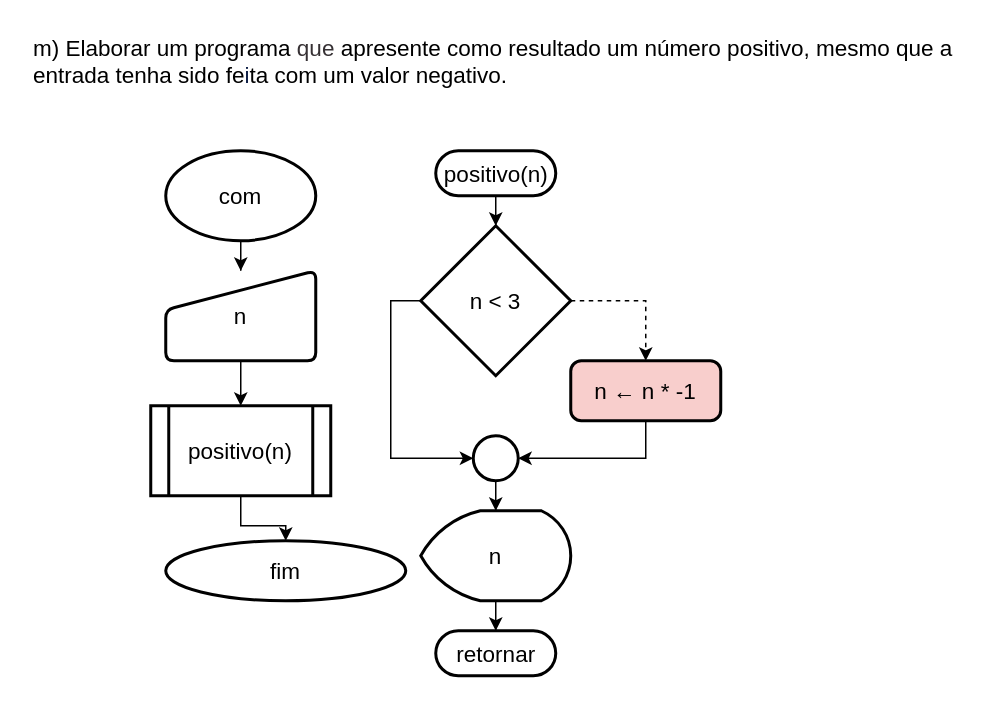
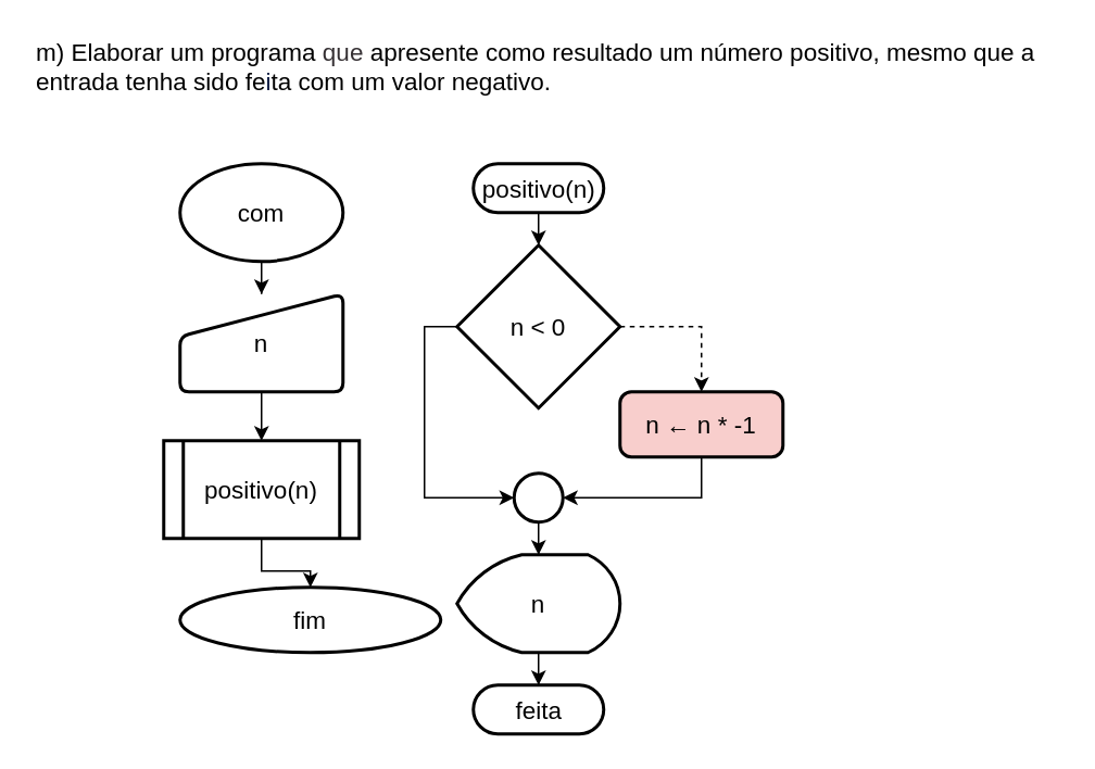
- <mxCell id="15" value="n &amp;lt; 3" style="strokeWidth=2;html=1;shape=mxgraph.flowchart.decision;whiteSpace=wrap;fontSize=15;" vertex="1" parent="1"><mxGeometry x="280" y="150" width="100" height="100" as="geometry" /></mxCell>
+ <mxCell id="15" value="n &amp;lt; 0" style="strokeWidth=2;html=1;shape=mxgraph.flowchart.decision;whiteSpace=wrap;fontSize=15;" vertex="1" parent="1"><mxGeometry x="280" y="150" width="100" height="100" as="geometry" /></mxCell>
- <mxCell id="10" value="retornar" style="html=1;dashed=0;whitespace=wrap;shape=mxgraph.dfd.start;fontSize=15;strokeWidth=2;" vertex="1" parent="1"><mxGeometry x="290" y="420" width="80" height="30" as="geometry" /></mxCell>
+ <mxCell id="10" value="feita" style="html=1;dashed=0;whitespace=wrap;shape=mxgraph.dfd.start;fontSize=15;strokeWidth=2;" vertex="1" parent="1"><mxGeometry x="290" y="420" width="80" height="30" as="geometry" /></mxCell>
